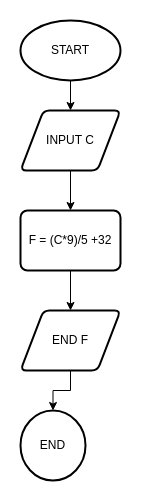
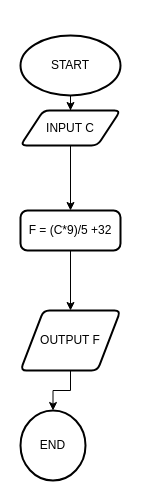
- <mxCell id="3" value="START" style="strokeWidth=2;html=1;shape=mxgraph.flowchart.start_1;whiteSpace=wrap;" vertex="1" parent="1"><mxGeometry x="20" y="20" width="100" height="60" as="geometry" /></mxCell>
+ <mxCell id="3" value="START" style="strokeWidth=2;html=1;shape=mxgraph.flowchart.start_1;whiteSpace=wrap;" vertex="1" parent="1"><mxGeometry x="20" y="35" width="100" height="60" as="geometry" /></mxCell>
- <mxCell id="5" value="INPUT C" style="shape=parallelogram;html=1;strokeWidth=2;perimeter=parallelogramPerimeter;whiteSpace=wrap;rounded=1;arcSize=12;size=0.23;" vertex="1" parent="1"><mxGeometry x="20" y="110" width="100" height="60" as="geometry" /></mxCell>
+ <mxCell id="5" value="INPUT C" style="shape=parallelogram;html=1;strokeWidth=2;perimeter=parallelogramPerimeter;whiteSpace=wrap;rounded=1;arcSize=12;size=0.23;" vertex="1" parent="1"><mxGeometry x="20" y="110" width="100" height="35" as="geometry" /></mxCell>
- <mxCell id="9" value="F = (C*9)/5 +32" style="rounded=1;whiteSpace=wrap;html=1;absoluteArcSize=1;arcSize=14;strokeWidth=2;" vertex="1" parent="1"><mxGeometry x="20" y="210" width="100" height="60" as="geometry" /></mxCell>
+ <mxCell id="9" value="F = (C*9)/5 +32" style="rounded=1;whiteSpace=wrap;html=1;absoluteArcSize=1;arcSize=14;strokeWidth=2;" vertex="1" parent="1"><mxGeometry x="20" y="210" width="100" height="40" as="geometry" /></mxCell>
- <mxCell id="7" value="END F" style="shape=parallelogram;html=1;strokeWidth=2;perimeter=parallelogramPerimeter;whiteSpace=wrap;rounded=1;arcSize=12;size=0.23;" vertex="1" parent="1"><mxGeometry x="20" y="310" width="100" height="60" as="geometry" /></mxCell>
+ <mxCell id="7" value="OUTPUT F" style="shape=parallelogram;html=1;strokeWidth=2;perimeter=parallelogramPerimeter;whiteSpace=wrap;rounded=1;arcSize=12;size=0.23;" vertex="1" parent="1"><mxGeometry x="20" y="310" width="100" height="60" as="geometry" /></mxCell>
